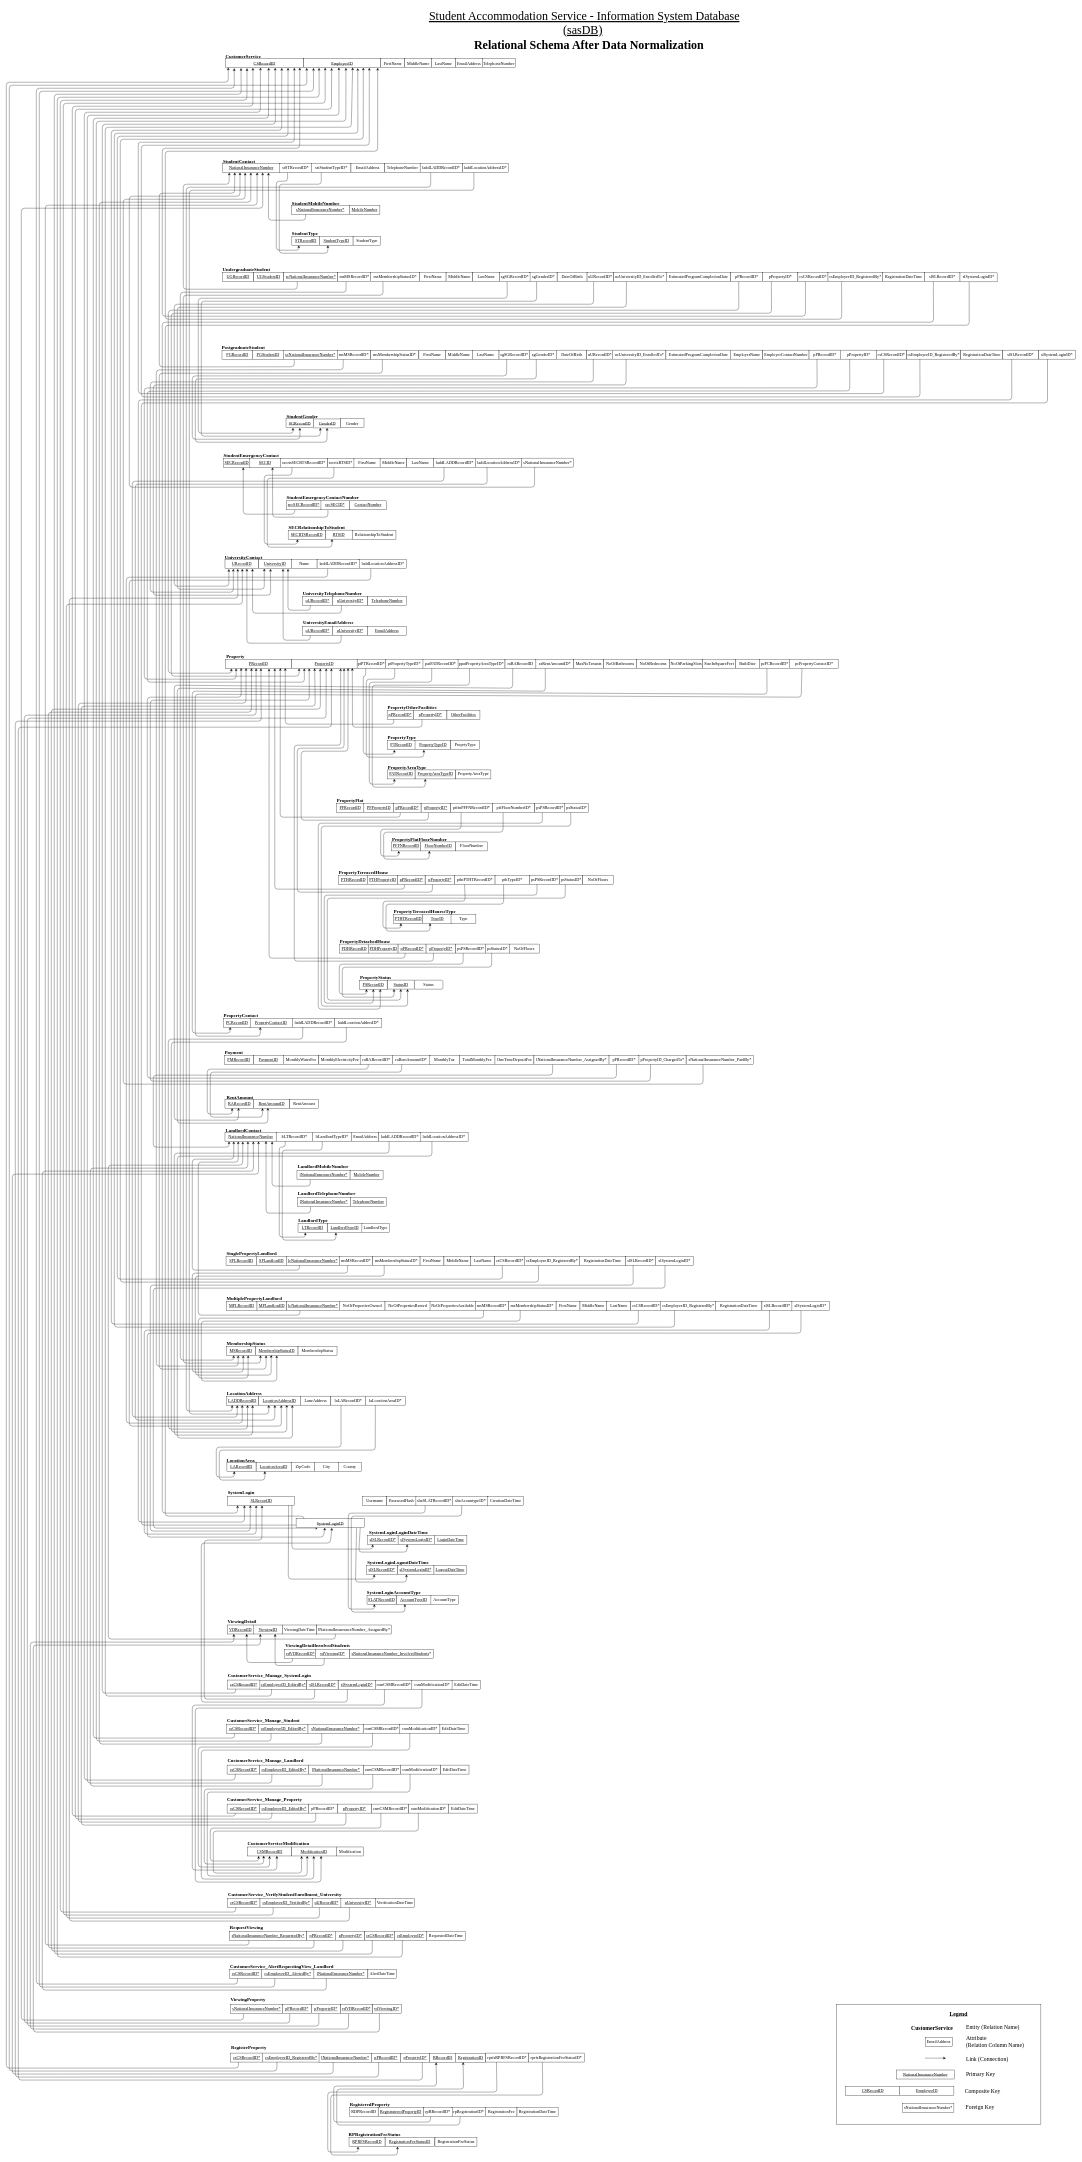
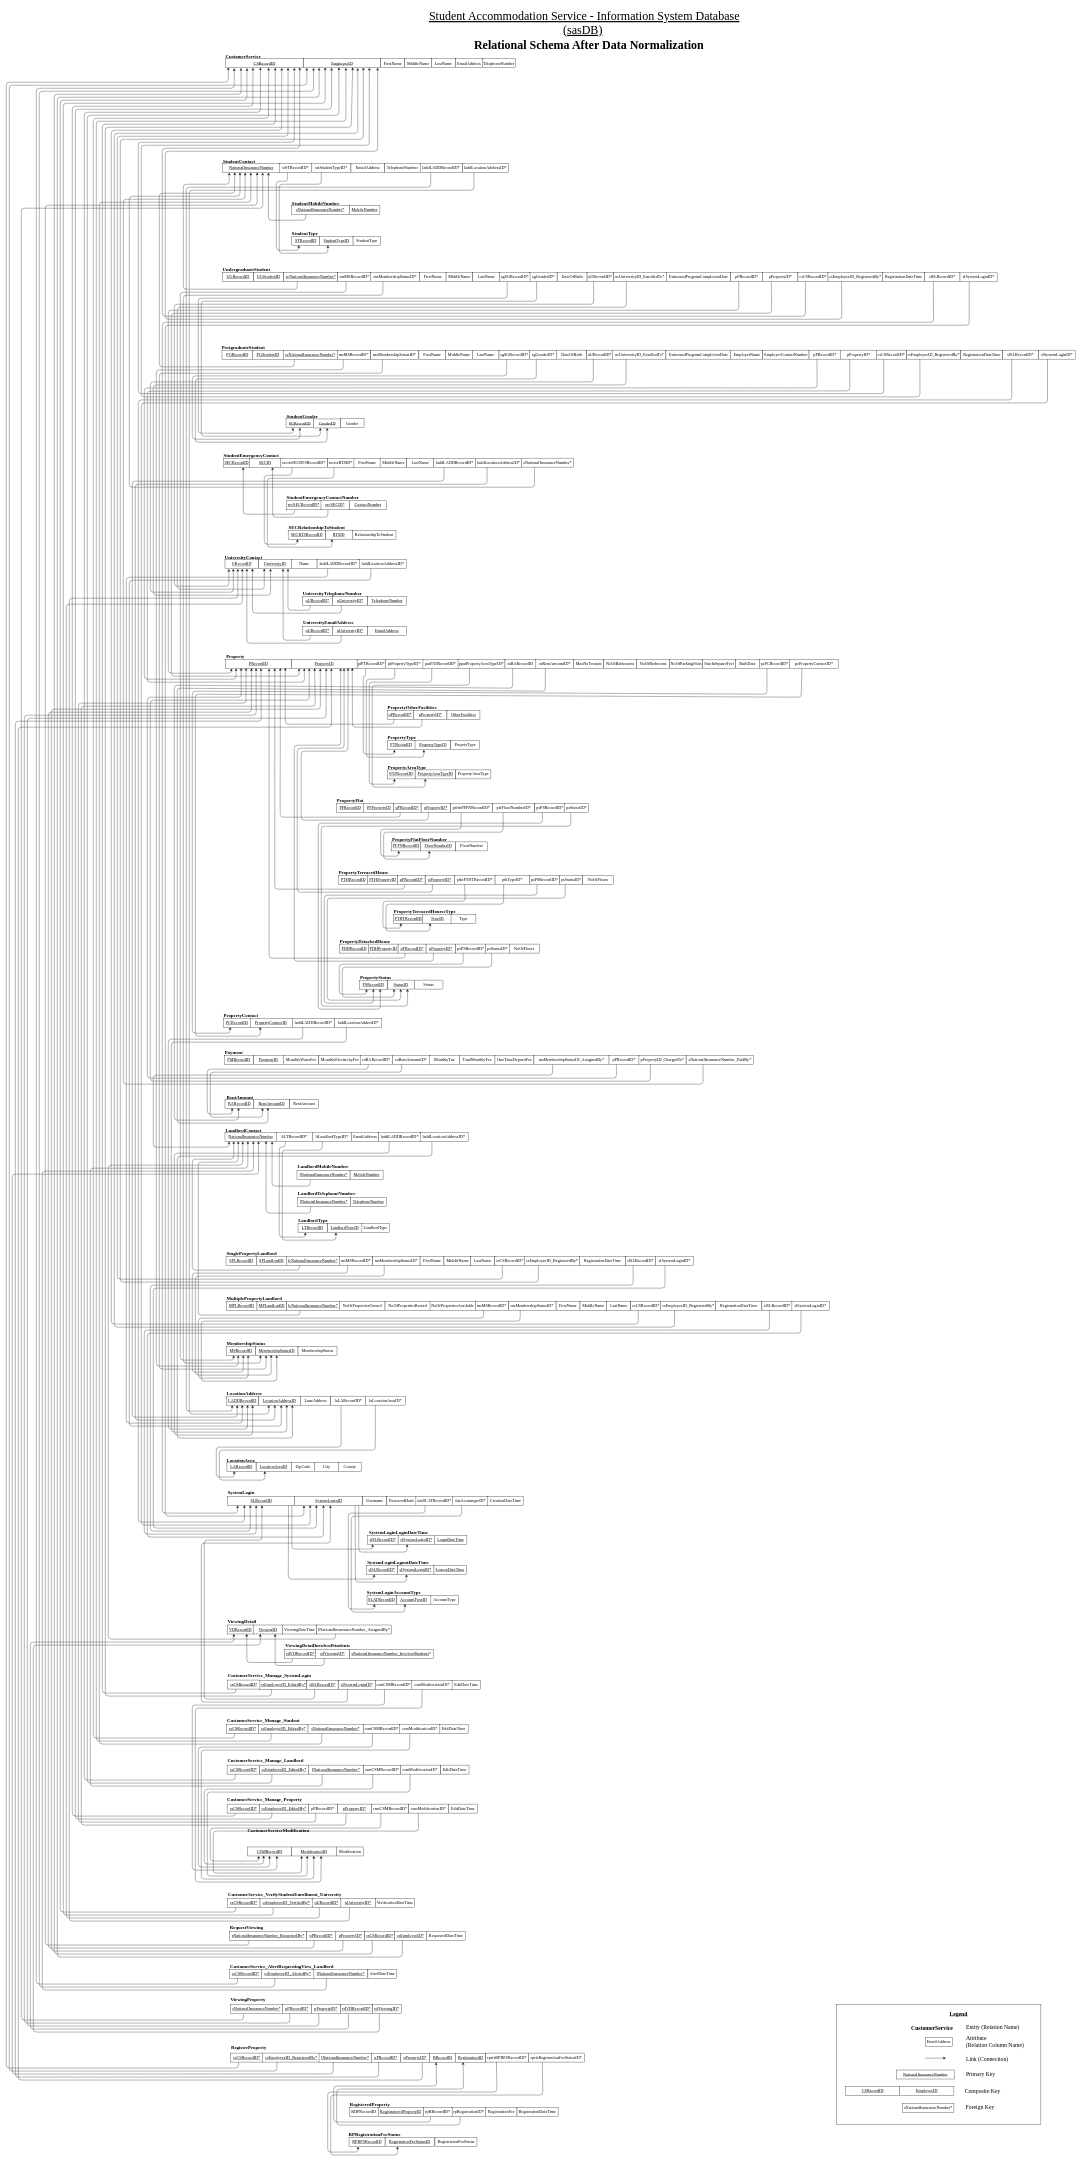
- <mxCell id="267" value="&lt;span&gt;lNationalInsuranceNumber_AssignedBy*&lt;/span&gt;" style="rounded=0;whiteSpace=wrap;html=1;fontSize=14;fontFamily=Times New Roman;fontStyle=0" parent="1" vertex="1"><mxGeometry x="1779.5" y="3517" width="250" height="30" as="geometry" /></mxCell>
+ <mxCell id="267" value="&lt;span&gt;msMembershipStatusID_AssignedBy*&lt;/span&gt;" style="rounded=0;whiteSpace=wrap;html=1;fontSize=14;fontFamily=Times New Roman;fontStyle=0" parent="1" vertex="1"><mxGeometry x="1779.5" y="3517" width="250" height="30" as="geometry" /></mxCell>
- <mxCell id="360" value="&lt;u&gt;SystemLoginID&lt;/u&gt;" style="rounded=0;whiteSpace=wrap;html=1;fontSize=14;fontFamily=Times New Roman;" parent="1" vertex="1"><mxGeometry x="986.5" y="5061.5" width="227" height="30" as="geometry" /></mxCell>
+ <mxCell id="360" value="&lt;u&gt;SystemLoginID&lt;/u&gt;" style="rounded=0;whiteSpace=wrap;html=1;fontSize=14;fontFamily=Times New Roman;" parent="1" vertex="1"><mxGeometry x="981.5" y="4986.5" width="227" height="30" as="geometry" /></mxCell>
- <mxCell id="415" value="&lt;font face=&quot;Times New Roman&quot;&gt;CustomerServiceModification&lt;/font&gt;" style="text;html=1;resizable=0;points=[];autosize=1;align=left;verticalAlign=top;spacingTop=-4;fontSize=16;fontStyle=1" parent="1" vertex="1"><mxGeometry x="823" y="6132.5" width="210" height="20" as="geometry" /></mxCell>
+ <mxCell id="415" value="&lt;font face=&quot;Times New Roman&quot;&gt;CustomerServiceModification&lt;/font&gt;" style="text;html=1;resizable=0;points=[];autosize=1;align=left;verticalAlign=top;spacingTop=-4;fontSize=16;fontStyle=1" parent="1" vertex="1"><mxGeometry x="823" y="6087.5" width="210" height="20" as="geometry" /></mxCell>
